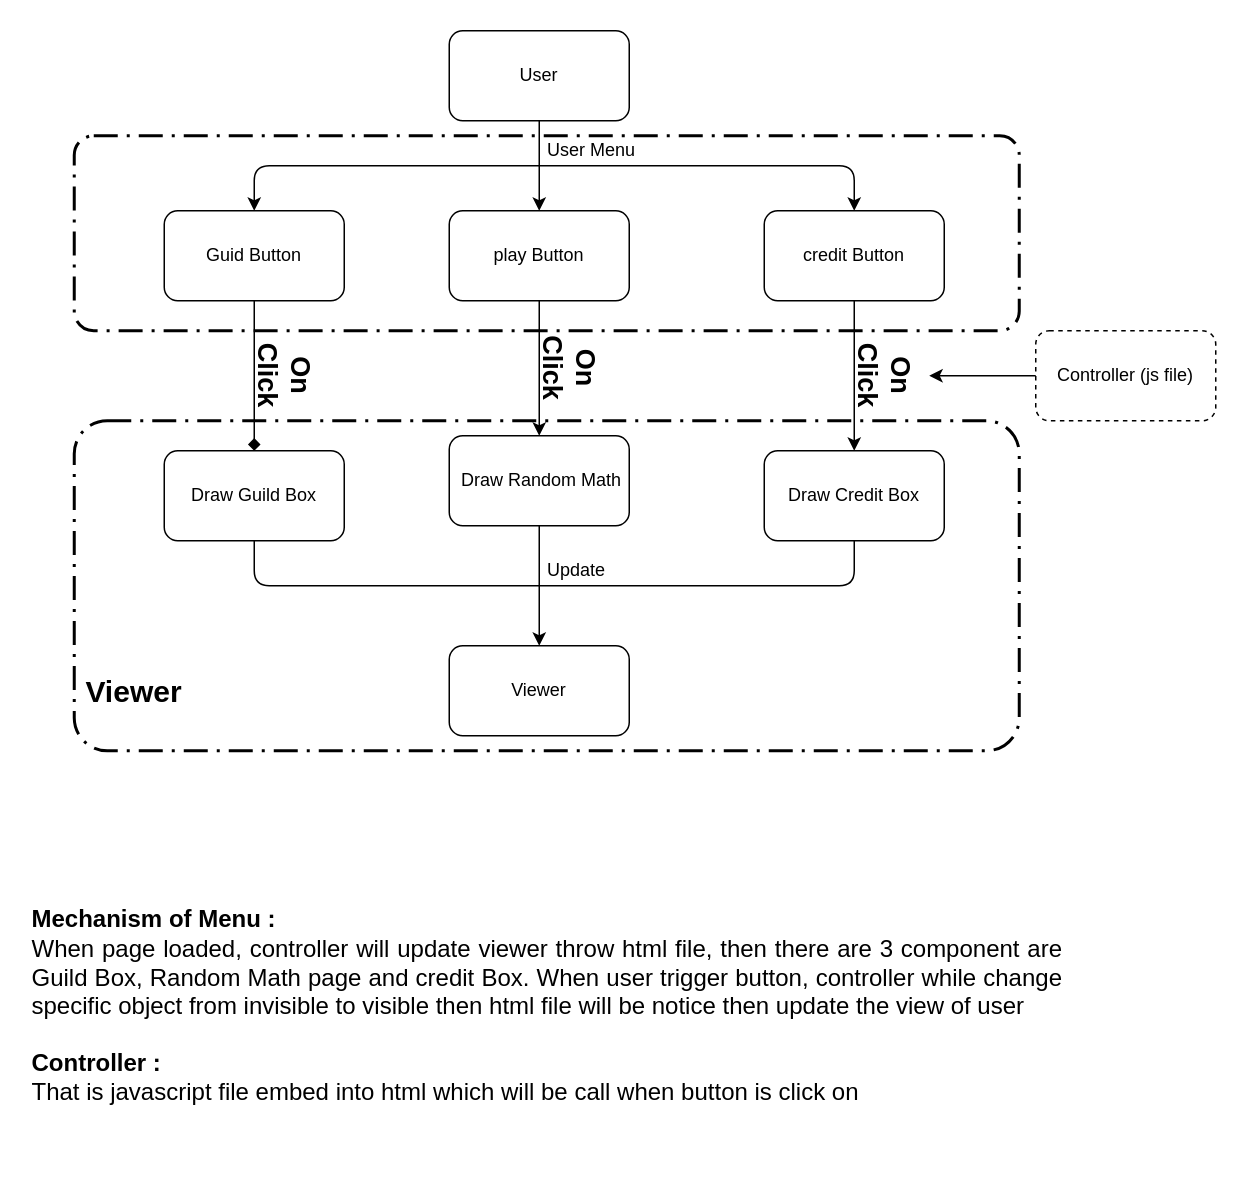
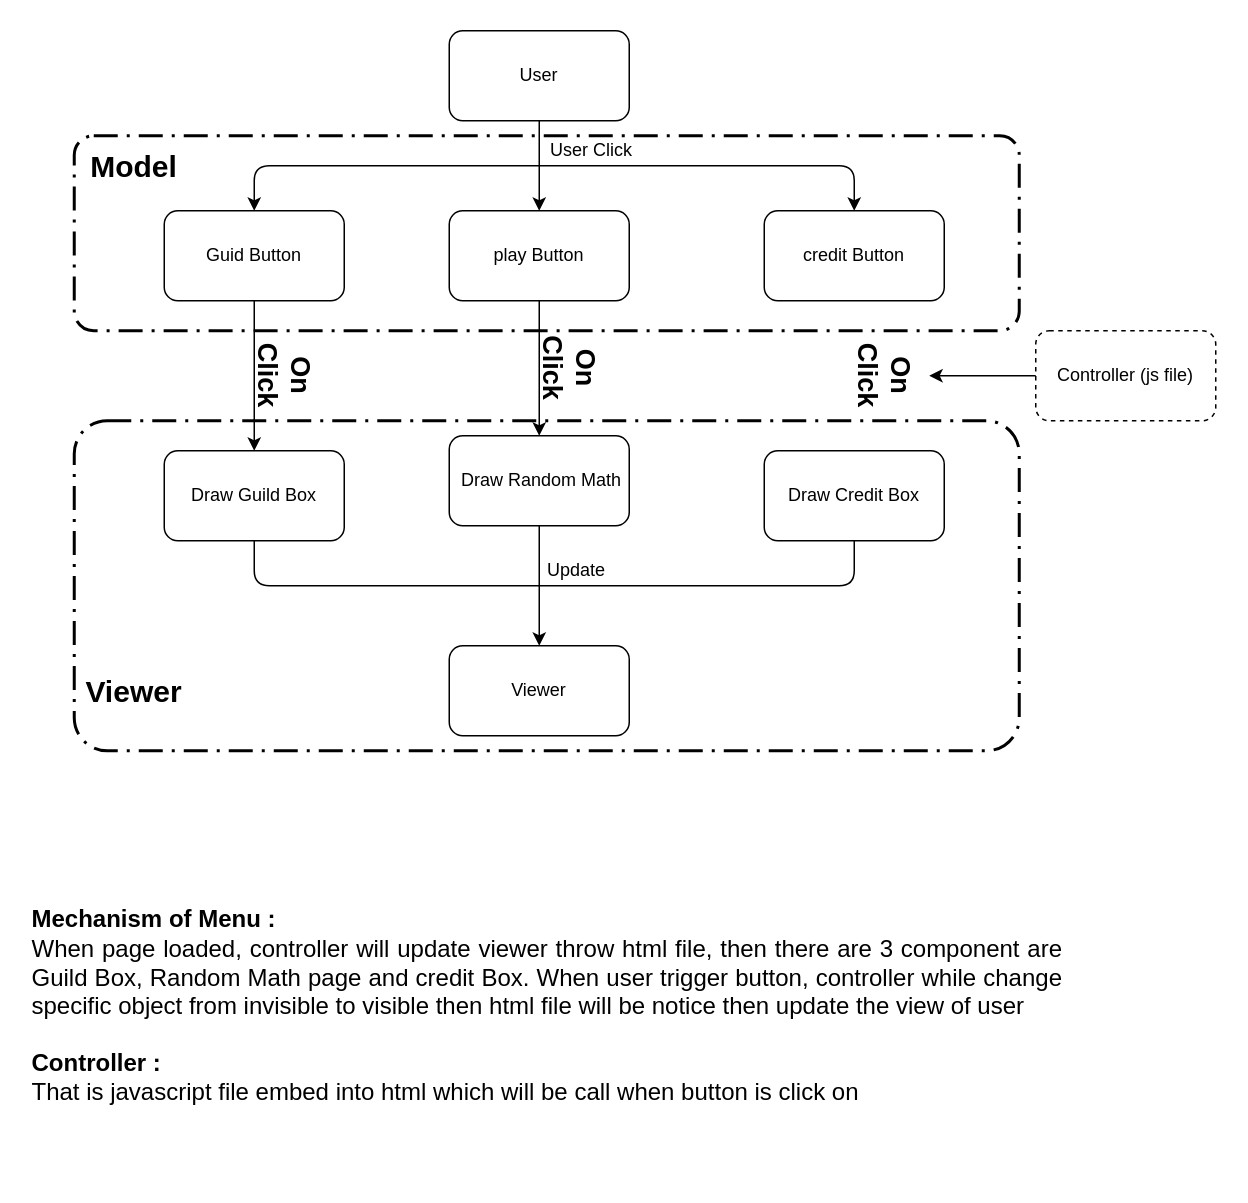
- <mxCell id="16" value="User Menu" style="text;html=1;strokeColor=none;fillColor=none;align=center;verticalAlign=middle;whiteSpace=wrap;rounded=0;" vertex="1" parent="1"><mxGeometry x="359" y="90" width="70" height="20" as="geometry" /></mxCell>
+ <mxCell id="16" value="User Click" style="text;html=1;strokeColor=none;fillColor=none;align=center;verticalAlign=middle;whiteSpace=wrap;rounded=0;" vertex="1" parent="1"><mxGeometry x="359" y="90" width="70" height="20" as="geometry" /></mxCell>
+ <mxCell id="24" value="&lt;font style=&quot;font-size: 20px&quot;&gt;&lt;b&gt;Model&lt;/b&gt;&lt;/font&gt;" style="text;html=1;strokeColor=none;fillColor=none;align=center;verticalAlign=middle;whiteSpace=wrap;rounded=0;" vertex="1" parent="1"><mxGeometry x="69" y="100" width="40" height="20" as="geometry" /></mxCell>
- <mxCell id="10" value="" style="endArrow=classic;html=1;exitX=0.5;exitY=1;exitDx=0;exitDy=0;entryX=0.5;entryY=0;entryDx=0;entryDy=0;" edge="1" parent="1" source="3" target="9"><mxGeometry width="50" height="50" relative="1" as="geometry"><mxPoint x="109" y="430" as="sourcePoint" /><mxPoint x="159" y="380" as="targetPoint" /></mxGeometry></mxCell>
- <mxCell id="11" value="" style="endArrow=diamond;html=1;exitX=0.5;exitY=1;exitDx=0;exitDy=0;entryX=0.5;entryY=0;entryDx=0;entryDy=0;" edge="1" parent="1" source="5" target="8"><mxGeometry width="50" height="50" relative="1" as="geometry"><mxPoint x="109" y="430" as="sourcePoint" /><mxPoint x="159" y="380" as="targetPoint" /></mxGeometry></mxCell>
+ <mxCell id="11" value="" style="endArrow=classic;html=1;exitX=0.5;exitY=1;exitDx=0;exitDy=0;entryX=0.5;entryY=0;entryDx=0;entryDy=0;" edge="1" parent="1" source="5" target="8"><mxGeometry width="50" height="50" relative="1" as="geometry"><mxPoint x="109" y="430" as="sourcePoint" /><mxPoint x="159" y="380" as="targetPoint" /></mxGeometry></mxCell>
